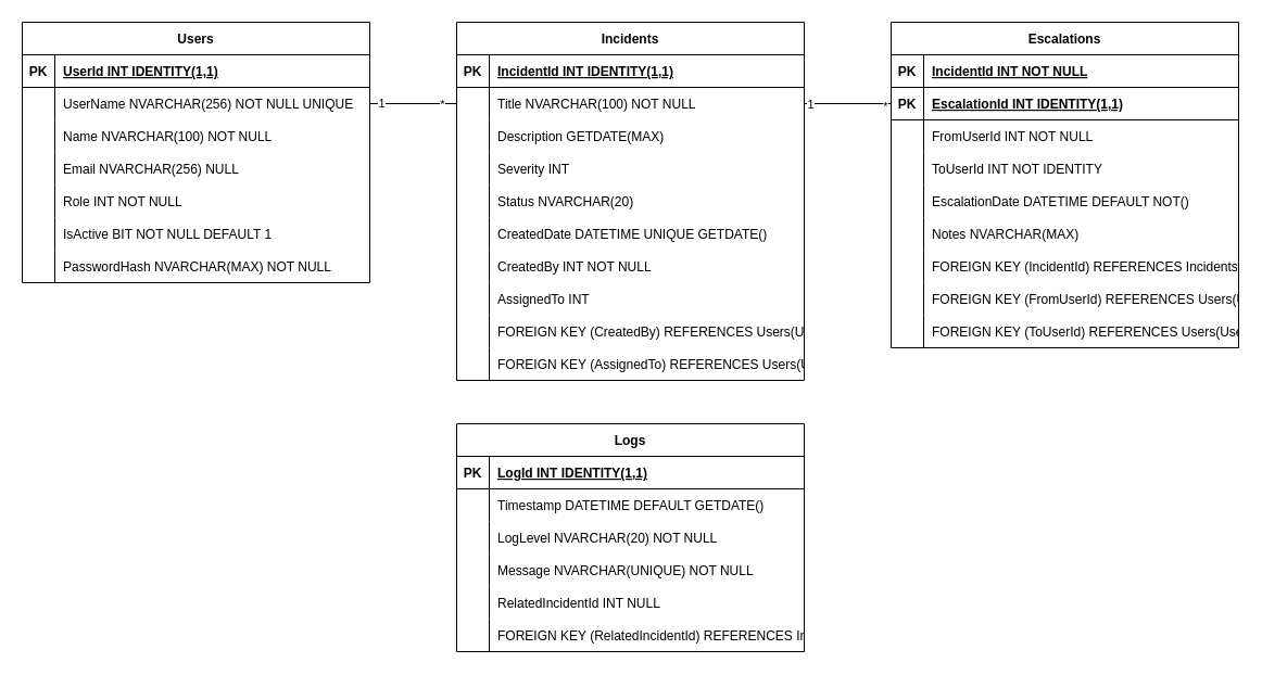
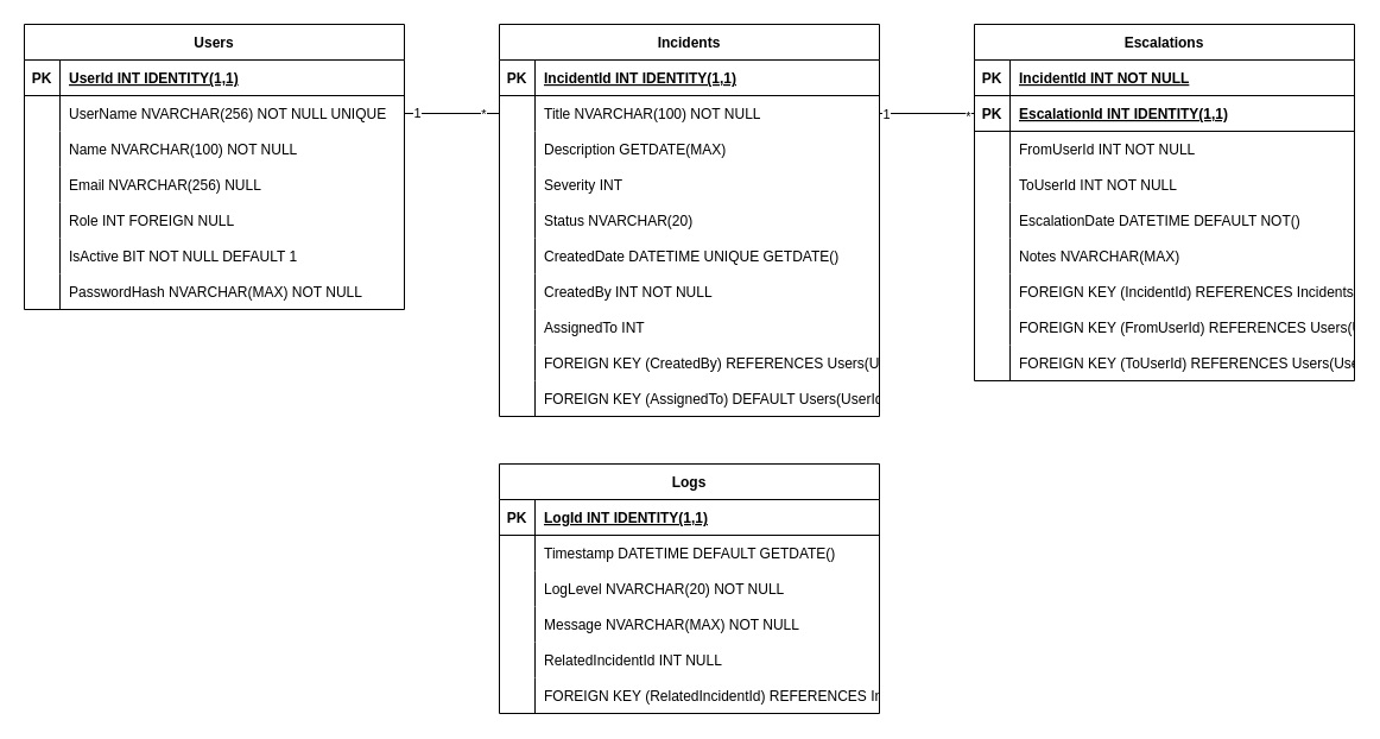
- <mxCell id="67" value="ToUserId INT NOT IDENTITY" style="shape=partialRectangle;overflow=hidden;connectable=0;fillColor=none;align=left;strokeColor=inherit;top=0;left=0;bottom=0;right=0;spacingLeft=6;" vertex="1" parent="65"><mxGeometry x="30" width="290" height="30" as="geometry"><mxRectangle width="290" height="30" as="alternateBounds" /></mxGeometry></mxCell>
+ <mxCell id="67" value="ToUserId INT NOT NULL" style="shape=partialRectangle;overflow=hidden;connectable=0;fillColor=none;align=left;strokeColor=inherit;top=0;left=0;bottom=0;right=0;spacingLeft=6;" vertex="1" parent="65"><mxGeometry x="30" width="290" height="30" as="geometry"><mxRectangle width="290" height="30" as="alternateBounds" /></mxGeometry></mxCell>
- <mxCell id="17" value="Role INT NOT NULL" style="shape=partialRectangle;overflow=hidden;connectable=0;fillColor=none;align=left;strokeColor=inherit;top=0;left=0;bottom=0;right=0;spacingLeft=6;" vertex="1" parent="15"><mxGeometry x="30" width="290" height="30" as="geometry"><mxRectangle width="290" height="30" as="alternateBounds" /></mxGeometry></mxCell>
+ <mxCell id="17" value="Role INT FOREIGN NULL" style="shape=partialRectangle;overflow=hidden;connectable=0;fillColor=none;align=left;strokeColor=inherit;top=0;left=0;bottom=0;right=0;spacingLeft=6;" vertex="1" parent="15"><mxGeometry x="30" width="290" height="30" as="geometry"><mxRectangle width="290" height="30" as="alternateBounds" /></mxGeometry></mxCell>
- <mxCell id="54" value="FOREIGN KEY (AssignedTo) REFERENCES Users(UserId)" style="shape=partialRectangle;overflow=hidden;connectable=0;fillColor=none;align=left;strokeColor=inherit;top=0;left=0;bottom=0;right=0;spacingLeft=6;" vertex="1" parent="52"><mxGeometry x="30" width="290" height="30" as="geometry"><mxRectangle width="290" height="30" as="alternateBounds" /></mxGeometry></mxCell>
+ <mxCell id="54" value="FOREIGN KEY (AssignedTo) DEFAULT Users(UserId)" style="shape=partialRectangle;overflow=hidden;connectable=0;fillColor=none;align=left;strokeColor=inherit;top=0;left=0;bottom=0;right=0;spacingLeft=6;" vertex="1" parent="52"><mxGeometry x="30" width="290" height="30" as="geometry"><mxRectangle width="290" height="30" as="alternateBounds" /></mxGeometry></mxCell>
- <mxCell id="95" value="Message NVARCHAR(UNIQUE) NOT NULL" style="shape=partialRectangle;overflow=hidden;connectable=0;fillColor=none;align=left;strokeColor=inherit;top=0;left=0;bottom=0;right=0;spacingLeft=6;" vertex="1" parent="93"><mxGeometry x="30" width="290" height="30" as="geometry"><mxRectangle width="290" height="30" as="alternateBounds" /></mxGeometry></mxCell>
+ <mxCell id="95" value="Message NVARCHAR(MAX) NOT NULL" style="shape=partialRectangle;overflow=hidden;connectable=0;fillColor=none;align=left;strokeColor=inherit;top=0;left=0;bottom=0;right=0;spacingLeft=6;" vertex="1" parent="93"><mxGeometry x="30" width="290" height="30" as="geometry"><mxRectangle width="290" height="30" as="alternateBounds" /></mxGeometry></mxCell>
